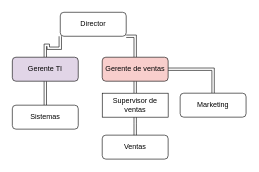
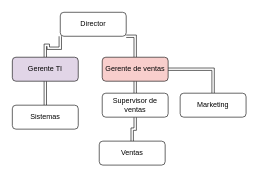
- <mxCell id="13" value="Supervisor de ventas" style="whiteSpace=wrap;html=1;rounded=0;" vertex="1" parent="1"><mxGeometry x="170" y="155" width="110" height="40" as="geometry" /></mxCell>
+ <mxCell id="13" value="Supervisor de ventas" style="rounded=1;whiteSpace=wrap;html=1;" vertex="1" parent="1"><mxGeometry x="170" y="155" width="110" height="40" as="geometry" /></mxCell>
- <mxCell id="10" value="Ventas" style="rounded=1;whiteSpace=wrap;html=1;" vertex="1" parent="1"><mxGeometry x="170" y="225" width="110" height="40" as="geometry" /></mxCell>
+ <mxCell id="10" value="Ventas" style="rounded=1;whiteSpace=wrap;html=1;" vertex="1" parent="1"><mxGeometry x="165" y="235" width="110" height="40" as="geometry" /></mxCell>
